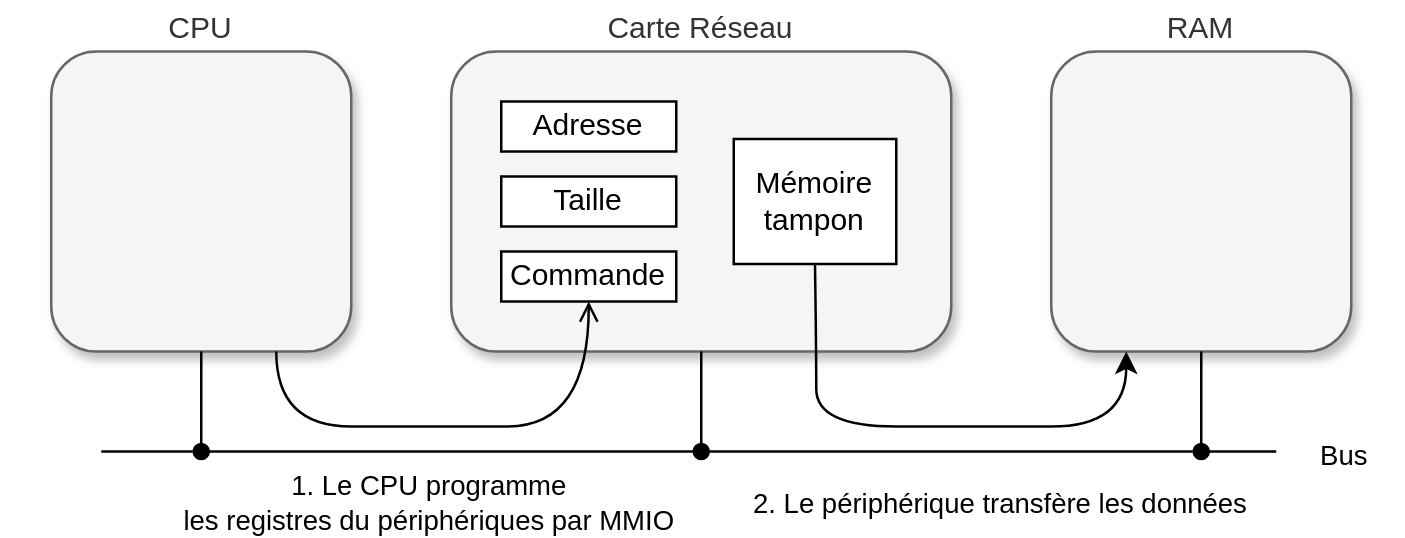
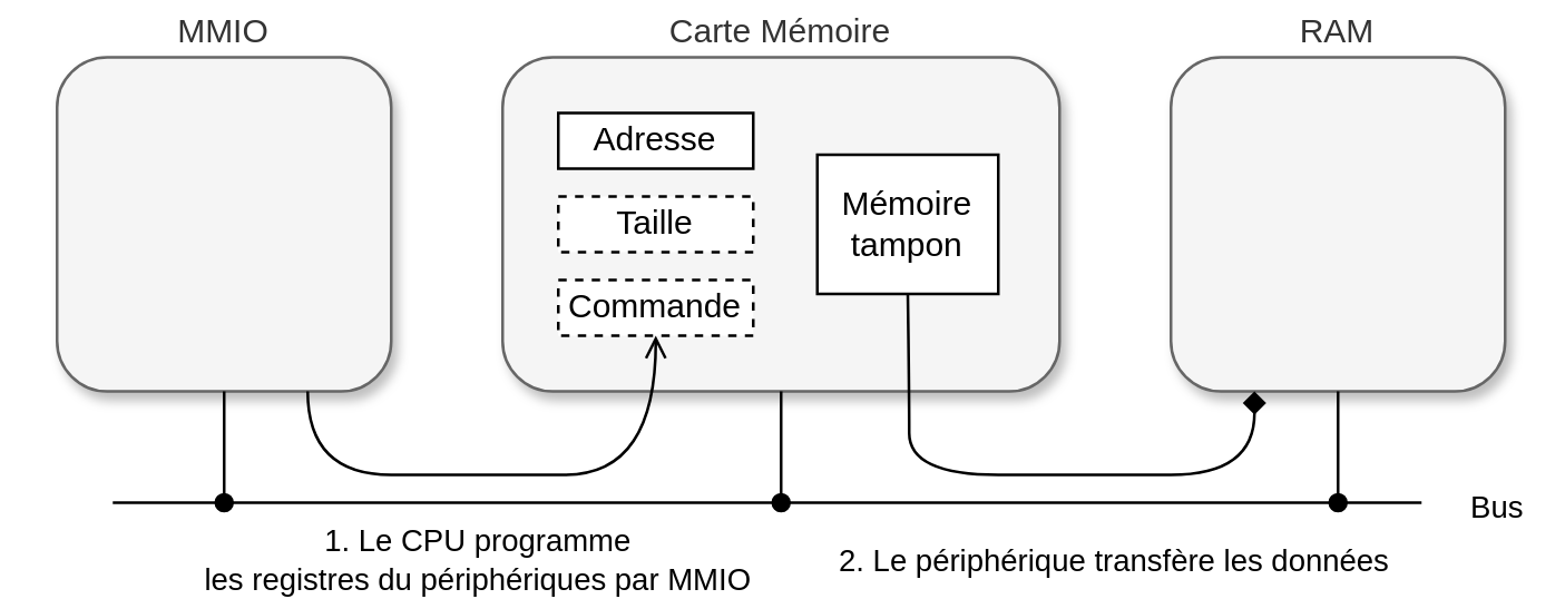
- <mxCell id="2" value="CPU" style="rounded=1;whiteSpace=wrap;html=1;labelPosition=center;verticalLabelPosition=top;align=center;verticalAlign=bottom;fillColor=#f5f5f5;fontColor=#333333;strokeColor=#666666;shadow=1;" vertex="1" parent="1"><mxGeometry x="20" y="20" width="120" height="120" as="geometry" /></mxCell>
+ <mxCell id="2" value="MMIO" style="rounded=1;whiteSpace=wrap;html=1;labelPosition=center;verticalLabelPosition=top;align=center;verticalAlign=bottom;fillColor=#f5f5f5;fontColor=#333333;strokeColor=#666666;shadow=1;" vertex="1" parent="1"><mxGeometry x="20" y="20" width="120" height="120" as="geometry" /></mxCell>
- <mxCell id="3" value="Carte Réseau" style="rounded=1;whiteSpace=wrap;html=1;align=center;labelPosition=center;verticalLabelPosition=top;verticalAlign=bottom;fillColor=#f5f5f5;fontColor=#333333;strokeColor=#666666;shadow=1;" vertex="1" parent="1"><mxGeometry x="180" y="20" width="200" height="120" as="geometry" /></mxCell>
+ <mxCell id="3" value="Carte Mémoire" style="rounded=1;whiteSpace=wrap;html=1;align=center;labelPosition=center;verticalLabelPosition=top;verticalAlign=bottom;fillColor=#f5f5f5;fontColor=#333333;strokeColor=#666666;shadow=1;" vertex="1" parent="1"><mxGeometry x="180" y="20" width="200" height="120" as="geometry" /></mxCell>
- <mxCell id="6" value="Taille" style="rounded=0;whiteSpace=wrap;html=1;" vertex="1" parent="1"><mxGeometry x="200" y="70" width="70" height="20" as="geometry" /></mxCell>
+ <mxCell id="6" value="Taille" style="rounded=0;whiteSpace=wrap;html=1;dashed=1;" vertex="1" parent="1"><mxGeometry x="200" y="70" width="70" height="20" as="geometry" /></mxCell>
- <mxCell id="7" value="Commande" style="rounded=0;whiteSpace=wrap;html=1;" vertex="1" parent="1"><mxGeometry x="200" y="100" width="70" height="20" as="geometry" /></mxCell>
+ <mxCell id="7" value="Commande" style="rounded=0;whiteSpace=wrap;html=1;dashed=1;" vertex="1" parent="1"><mxGeometry x="200" y="100" width="70" height="20" as="geometry" /></mxCell>
- <mxCell id="16" value="" style="curved=1;endArrow=classic;html=1;rounded=0;entryX=0.25;entryY=1;entryDx=0;entryDy=0;exitX=0.5;exitY=1;exitDx=0;exitDy=0;fillColor=#f5f5f5;strokeColor=light-dark(#000000, #959595);" edge="1" parent="1" source="4" target="8"><mxGeometry width="50" height="50" relative="1" as="geometry"><mxPoint x="350" y="230" as="sourcePoint" /><mxPoint x="465" y="230" as="targetPoint" /><Array as="points"><mxPoint x="326" y="140" /><mxPoint x="326" y="170" /><mxPoint x="390" y="170" /><mxPoint x="450" y="170" /></Array></mxGeometry></mxCell>
+ <mxCell id="16" value="" style="curved=1;endArrow=diamond;html=1;rounded=0;entryX=0.25;entryY=1;entryDx=0;entryDy=0;exitX=0.5;exitY=1;exitDx=0;exitDy=0;fillColor=#f5f5f5;strokeColor=light-dark(#000000, #959595);" edge="1" parent="1" source="4" target="8"><mxGeometry width="50" height="50" relative="1" as="geometry"><mxPoint x="350" y="230" as="sourcePoint" /><mxPoint x="465" y="230" as="targetPoint" /><Array as="points"><mxPoint x="326" y="140" /><mxPoint x="326" y="170" /><mxPoint x="390" y="170" /><mxPoint x="450" y="170" /></Array></mxGeometry></mxCell>
